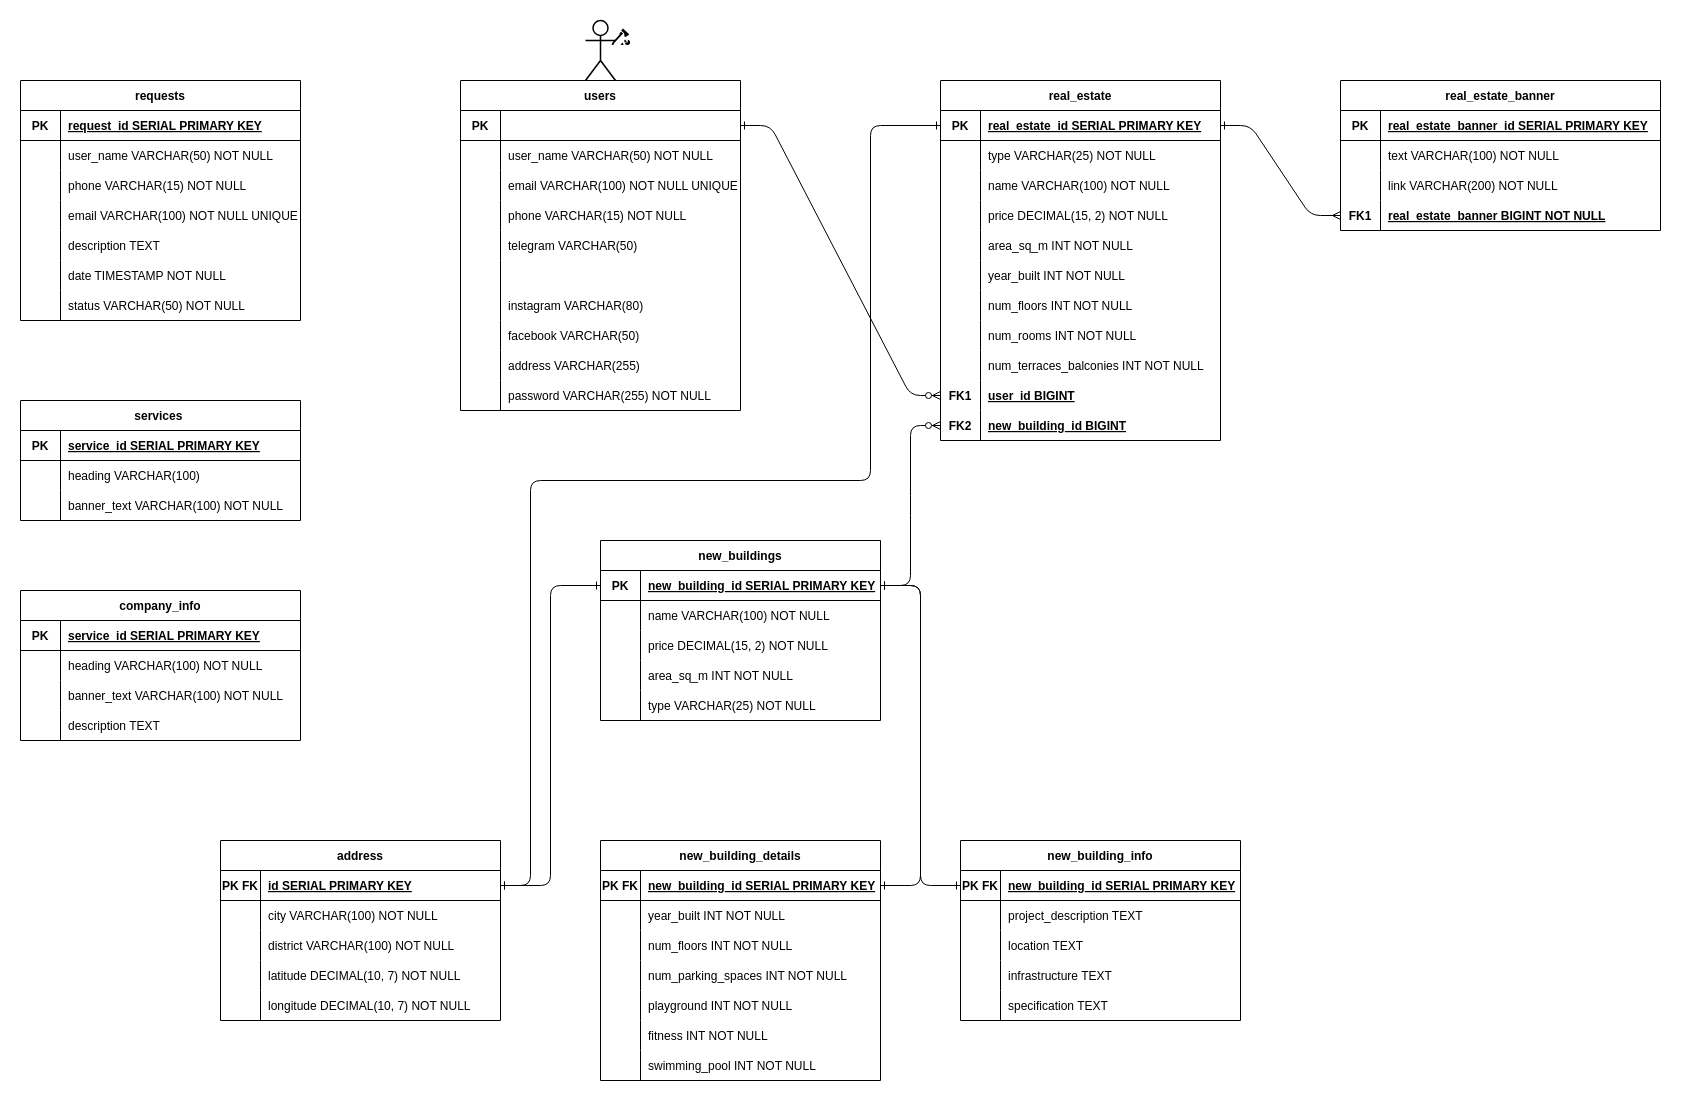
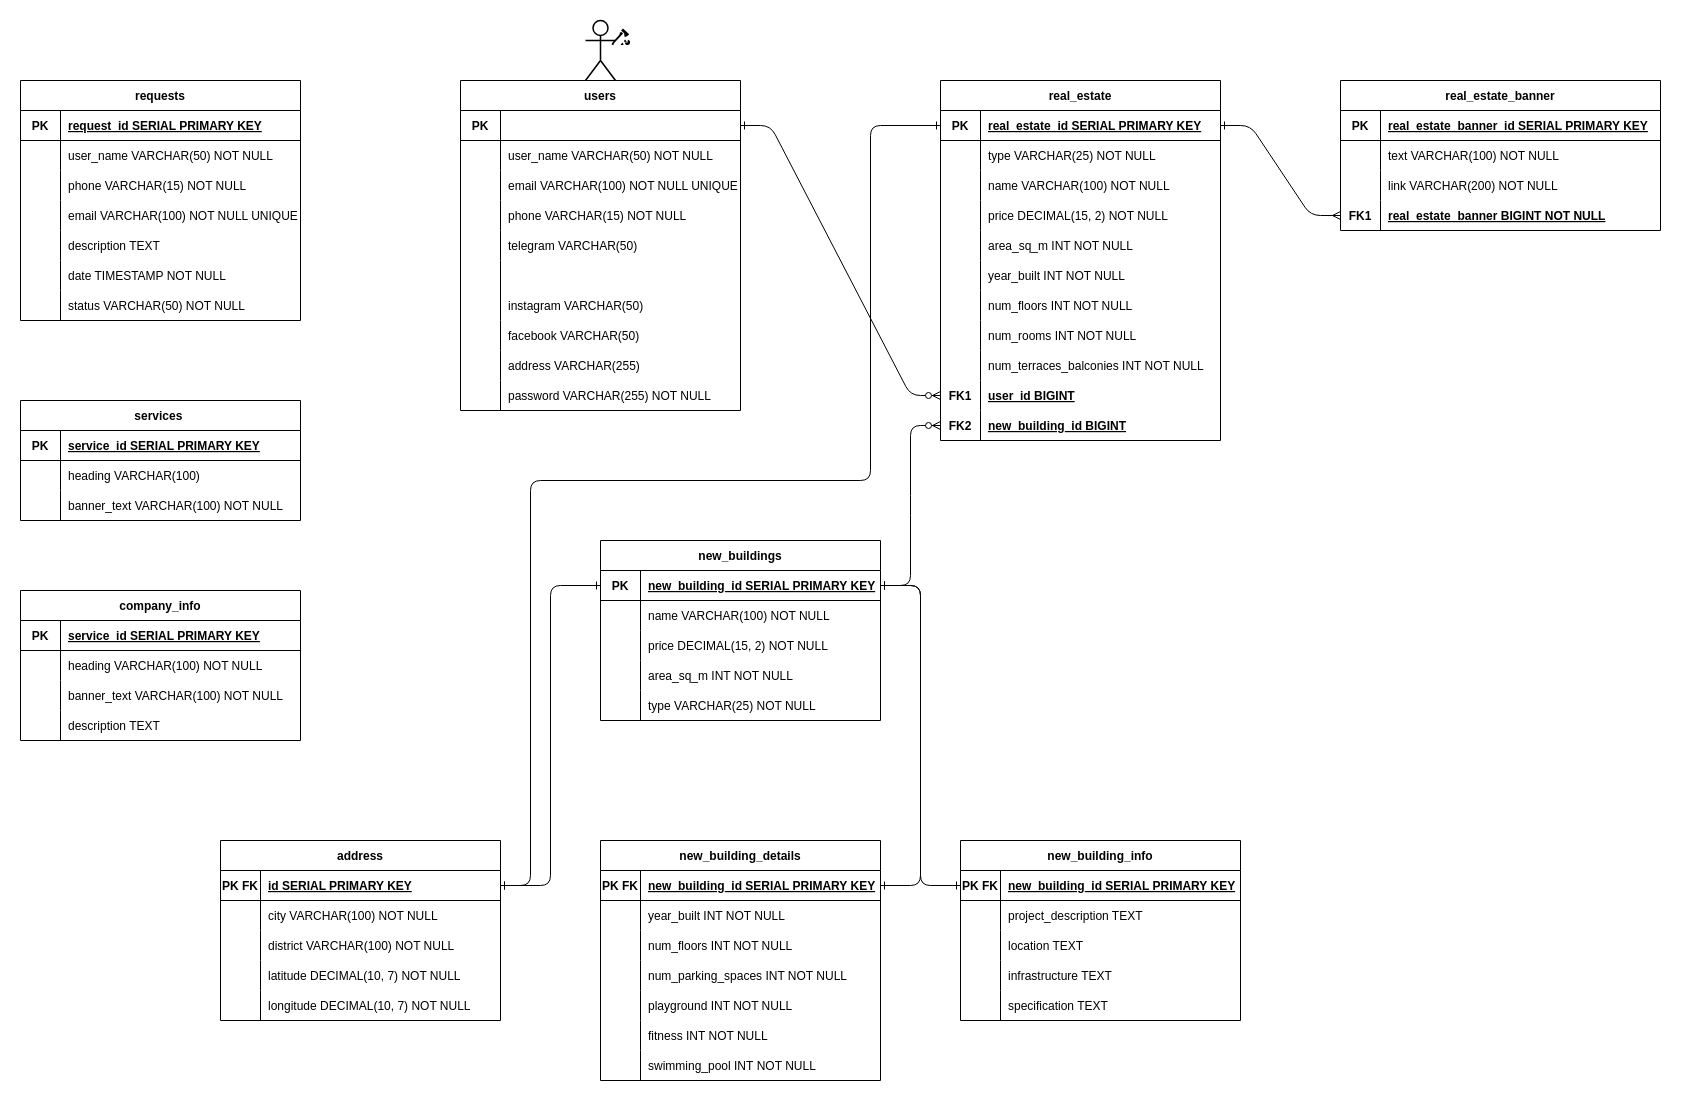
- <mxCell id="21" value="instagram VARCHAR(80)" style="shape=partialRectangle;overflow=hidden;connectable=0;fillColor=none;top=0;left=0;bottom=0;right=0;align=left;spacingLeft=6;labelBackgroundColor=none;" parent="19" vertex="1"><mxGeometry x="40" width="240" height="30" as="geometry"><mxRectangle width="240" height="30" as="alternateBounds" /></mxGeometry></mxCell>
+ <mxCell id="21" value="instagram VARCHAR(50)" style="shape=partialRectangle;overflow=hidden;connectable=0;fillColor=none;top=0;left=0;bottom=0;right=0;align=left;spacingLeft=6;labelBackgroundColor=none;" parent="19" vertex="1"><mxGeometry x="40" width="240" height="30" as="geometry"><mxRectangle width="240" height="30" as="alternateBounds" /></mxGeometry></mxCell>
